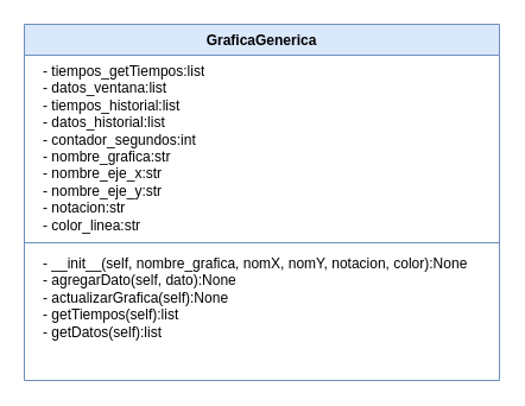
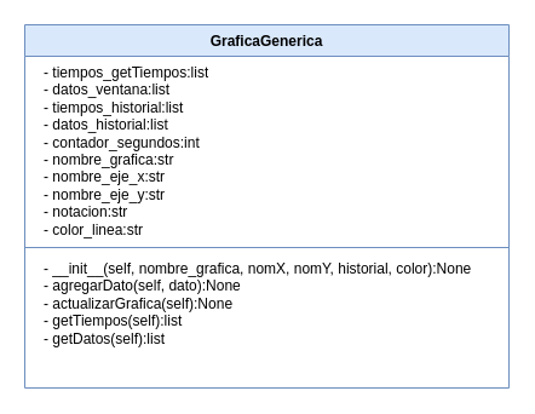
- <mxCell id="5" value="&lt;div&gt;&lt;font color=&quot;#000000&quot;&gt;&amp;nbsp; &amp;nbsp;- __init__(self, nombre_grafica, nomX, nomY, notacion, color):None&lt;/font&gt;&lt;/div&gt;&lt;div&gt;&lt;font color=&quot;#000000&quot;&gt;&amp;nbsp; &amp;nbsp;- agregarDato(self, dato):None&lt;/font&gt;&lt;/div&gt;&lt;div&gt;&lt;font color=&quot;#000000&quot;&gt;&amp;nbsp; &amp;nbsp;- actualizarGrafica(self):None&lt;/font&gt;&lt;/div&gt;&lt;div&gt;&lt;font color=&quot;#000000&quot;&gt;&amp;nbsp; &amp;nbsp;- getTiempos(self):list&lt;/font&gt;&lt;/div&gt;&lt;div&gt;&lt;font color=&quot;#000000&quot;&gt;&amp;nbsp; &amp;nbsp;- getDatos(self):list&lt;/font&gt;&lt;/div&gt;" style="text;strokeColor=none;fillColor=none;align=left;verticalAlign=top;spacingLeft=4;spacingRight=4;overflow=hidden;rotatable=0;points=[[0,0.5],[1,0.5]];portConstraint=eastwest;whiteSpace=wrap;html=1;" parent="2" vertex="1"><mxGeometry y="188" width="400" height="112" as="geometry" /></mxCell>
+ <mxCell id="5" value="&lt;div&gt;&lt;font color=&quot;#000000&quot;&gt;&amp;nbsp; &amp;nbsp;- __init__(self, nombre_grafica, nomX, nomY, historial, color):None&lt;/font&gt;&lt;/div&gt;&lt;div&gt;&lt;font color=&quot;#000000&quot;&gt;&amp;nbsp; &amp;nbsp;- agregarDato(self, dato):None&lt;/font&gt;&lt;/div&gt;&lt;div&gt;&lt;font color=&quot;#000000&quot;&gt;&amp;nbsp; &amp;nbsp;- actualizarGrafica(self):None&lt;/font&gt;&lt;/div&gt;&lt;div&gt;&lt;font color=&quot;#000000&quot;&gt;&amp;nbsp; &amp;nbsp;- getTiempos(self):list&lt;/font&gt;&lt;/div&gt;&lt;div&gt;&lt;font color=&quot;#000000&quot;&gt;&amp;nbsp; &amp;nbsp;- getDatos(self):list&lt;/font&gt;&lt;/div&gt;" style="text;strokeColor=none;fillColor=none;align=left;verticalAlign=top;spacingLeft=4;spacingRight=4;overflow=hidden;rotatable=0;points=[[0,0.5],[1,0.5]];portConstraint=eastwest;whiteSpace=wrap;html=1;" parent="2" vertex="1"><mxGeometry y="188" width="400" height="112" as="geometry" /></mxCell>
